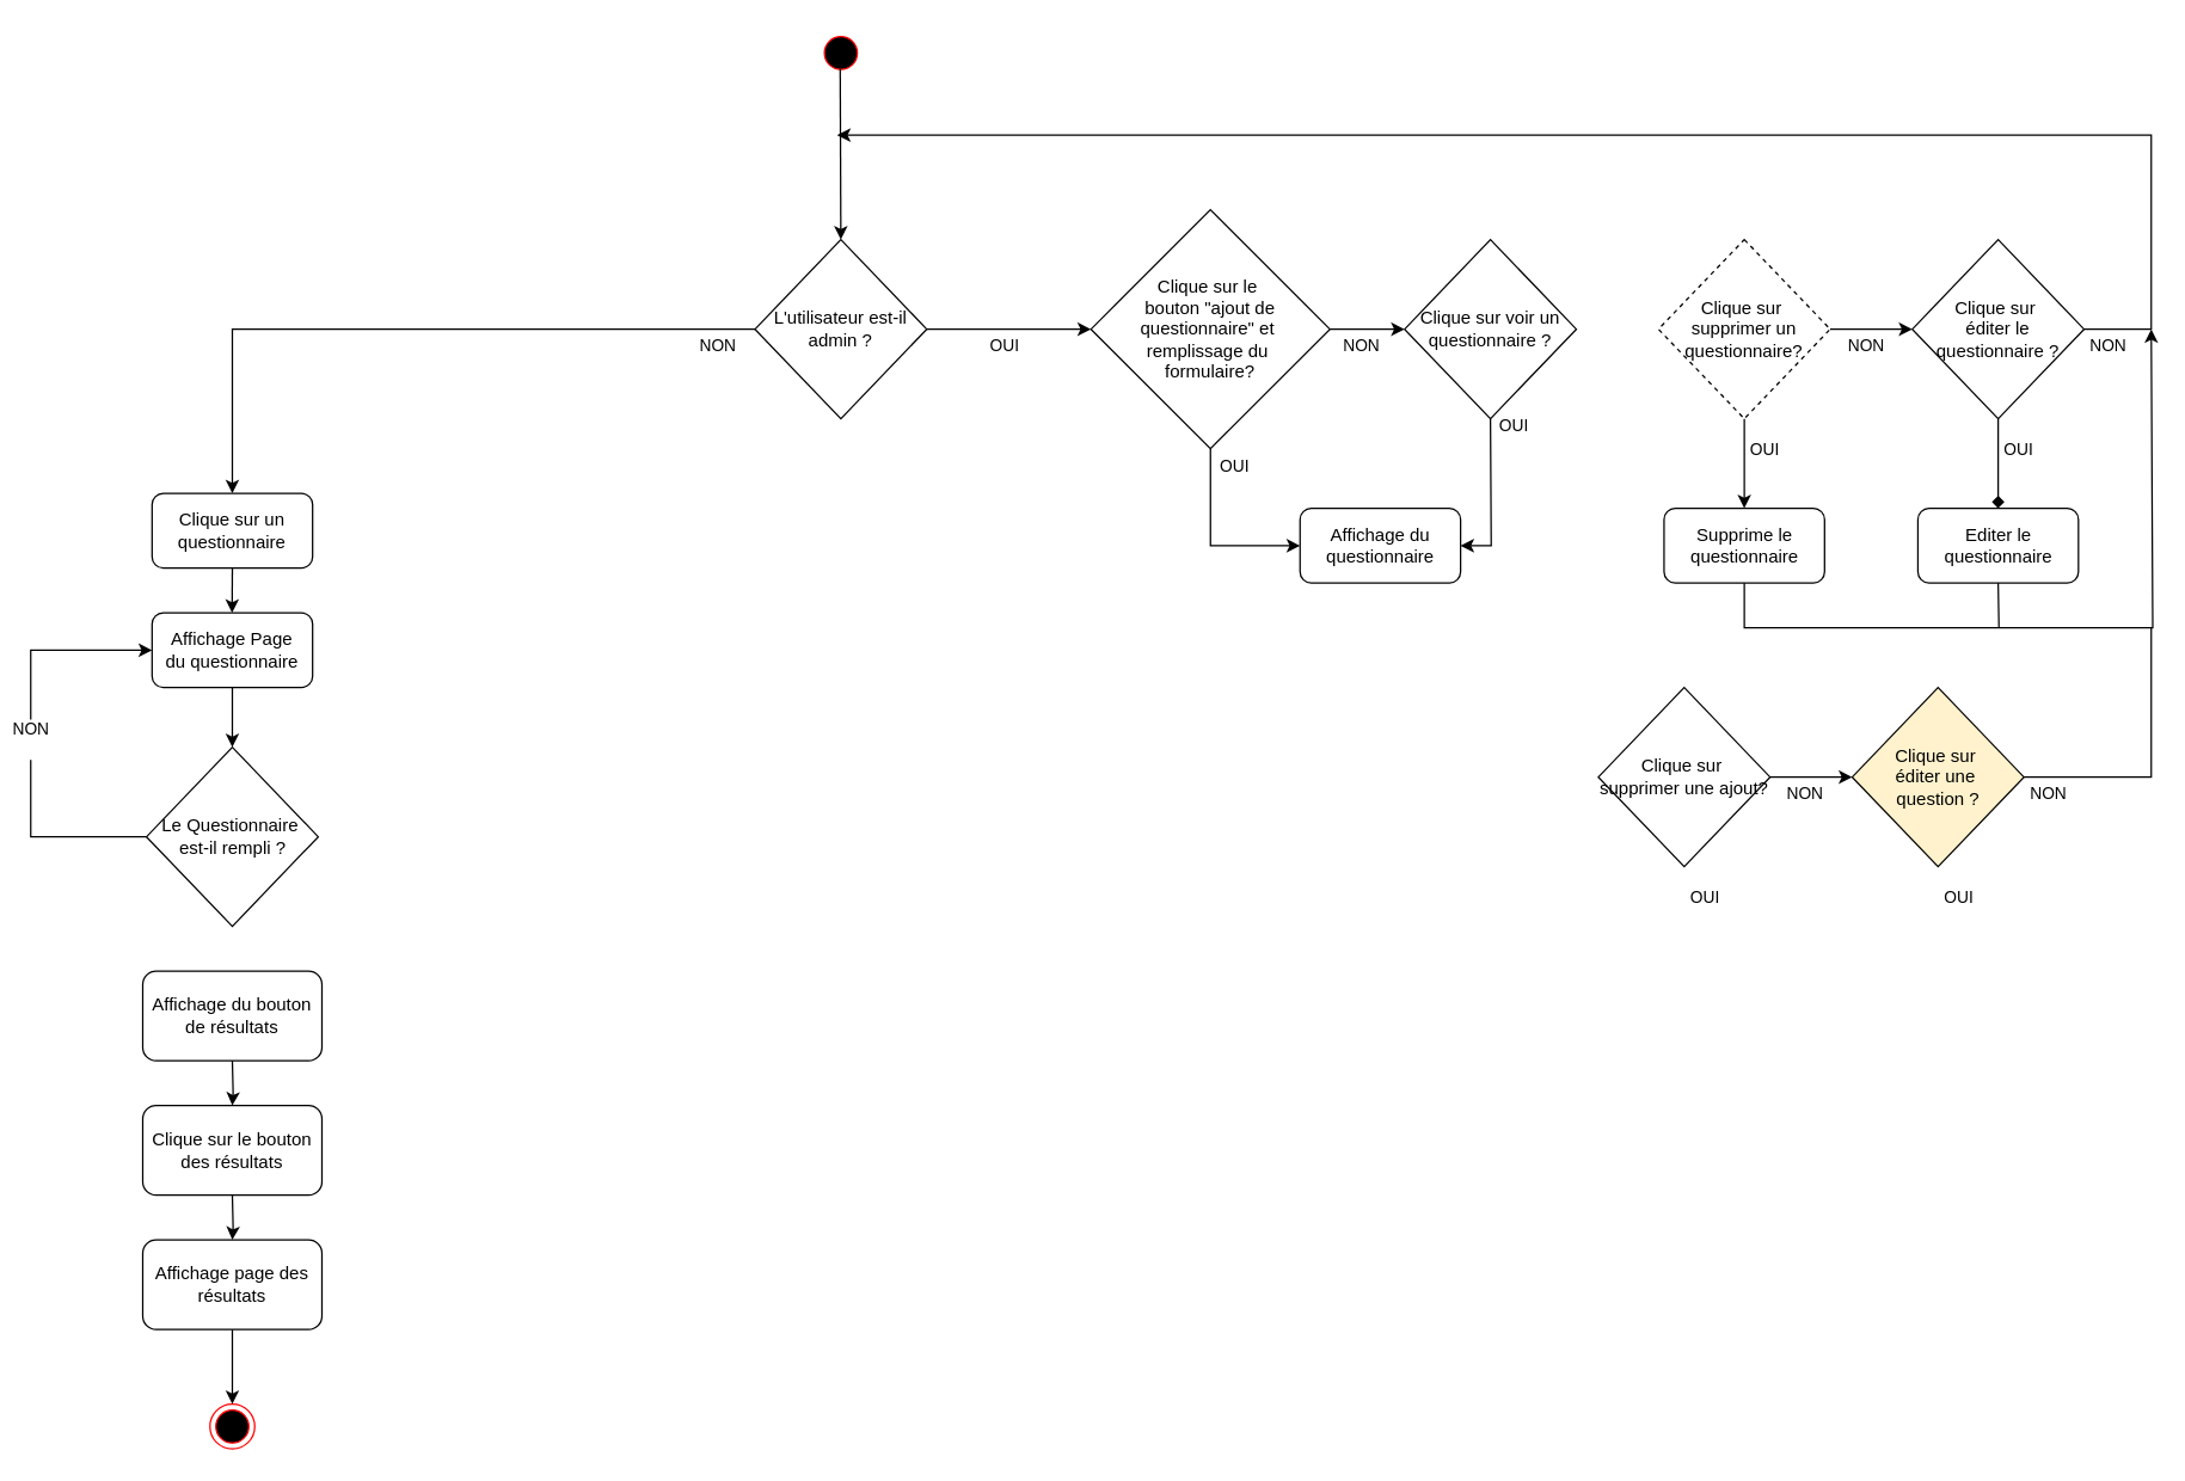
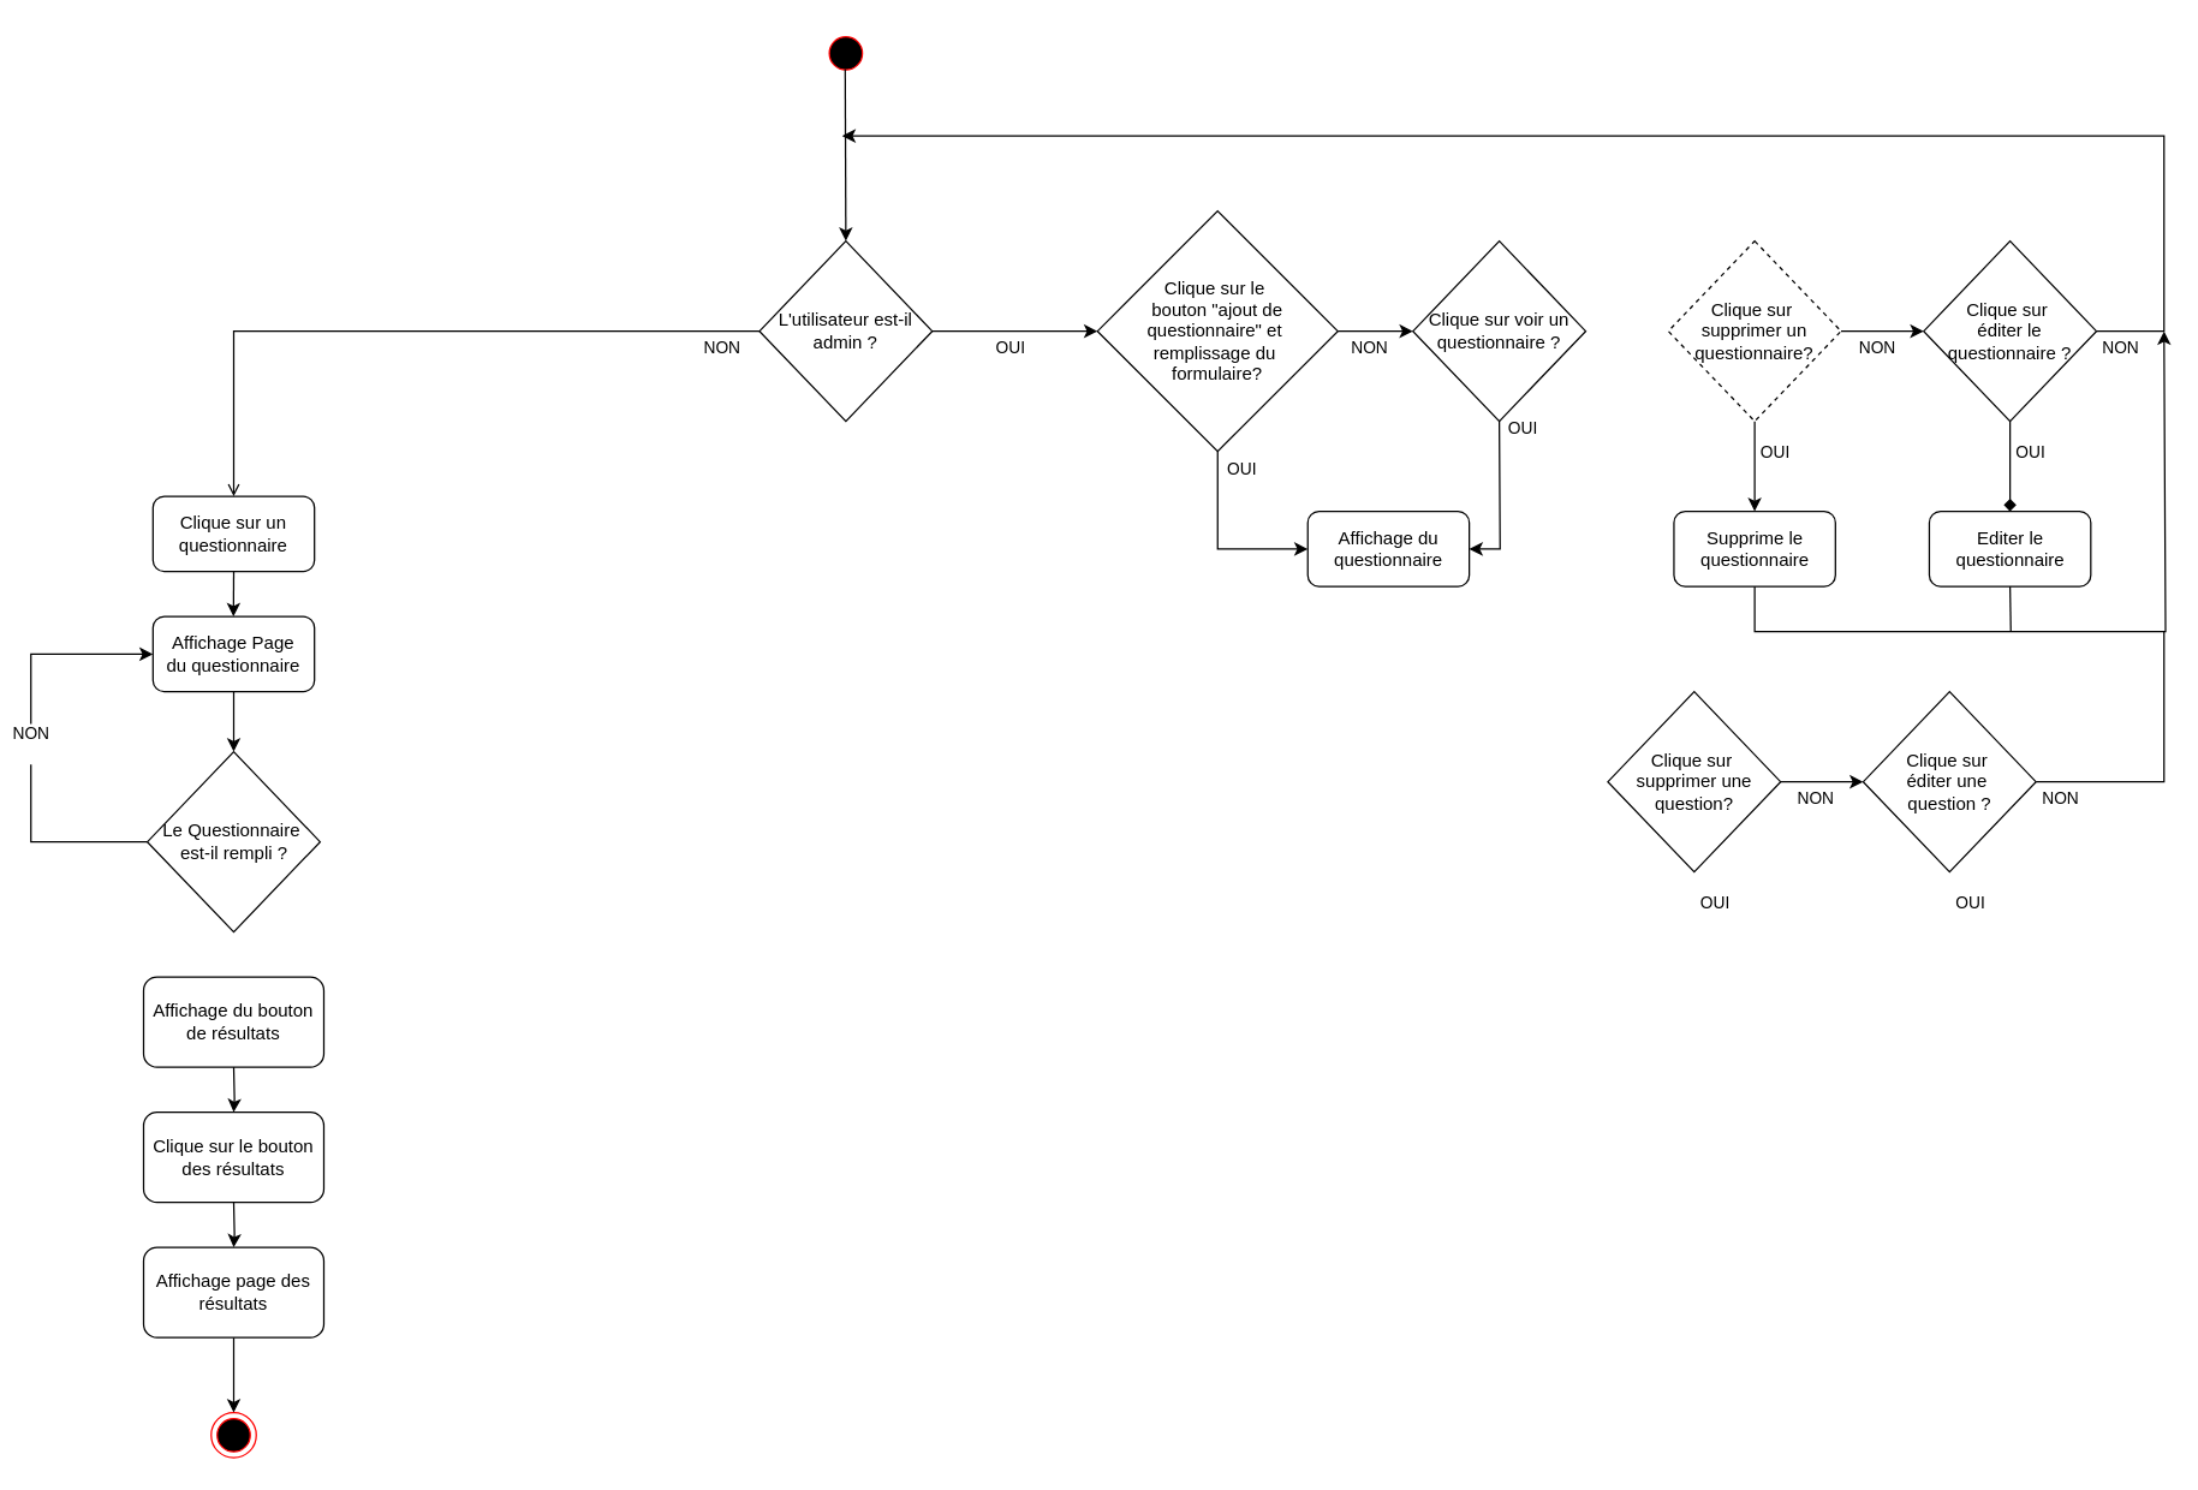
- <mxCell id="18" value="" style="edgeStyle=orthogonalEdgeStyle;rounded=0;orthogonalLoop=1;jettySize=auto;html=1;entryX=0.5;entryY=0;entryDx=0;entryDy=0;" edge="1" parent="1" source="20" target="16"><mxGeometry relative="1" as="geometry"><mxPoint x="410" y="220" as="targetPoint" /></mxGeometry></mxCell>
+ <mxCell id="18" value="" style="edgeStyle=orthogonalEdgeStyle;rounded=0;orthogonalLoop=1;jettySize=auto;html=1;entryX=0.5;entryY=0;entryDx=0;entryDy=0;endArrow=open;" edge="1" parent="1" source="20" target="16"><mxGeometry relative="1" as="geometry"><mxPoint x="410" y="220" as="targetPoint" /></mxGeometry></mxCell>
- <mxCell id="46" value="Clique sur&amp;nbsp;&lt;div&gt;supprimer une ajout?&lt;/div&gt;" style="rhombus;whiteSpace=wrap;html=1;" vertex="1" parent="1"><mxGeometry x="1069.75" y="460" width="115" height="120" as="geometry" /></mxCell>
+ <mxCell id="46" value="Clique sur&amp;nbsp;&lt;div&gt;supprimer une question?&lt;/div&gt;" style="rhombus;whiteSpace=wrap;html=1;" vertex="1" parent="1"><mxGeometry x="1069.75" y="460" width="115" height="120" as="geometry" /></mxCell>
- <mxCell id="47" value="Clique sur&amp;nbsp;&lt;div&gt;éditer une&amp;nbsp;&lt;/div&gt;&lt;div&gt;question ?&lt;/div&gt;" style="rhombus;whiteSpace=wrap;html=1;fillColor=#fff2cc;" vertex="1" parent="1"><mxGeometry x="1239.75" y="460" width="115" height="120" as="geometry" /></mxCell>
+ <mxCell id="47" value="Clique sur&amp;nbsp;&lt;div&gt;éditer une&amp;nbsp;&lt;/div&gt;&lt;div&gt;question ?&lt;/div&gt;" style="rhombus;whiteSpace=wrap;html=1;" vertex="1" parent="1"><mxGeometry x="1239.75" y="460" width="115" height="120" as="geometry" /></mxCell>
